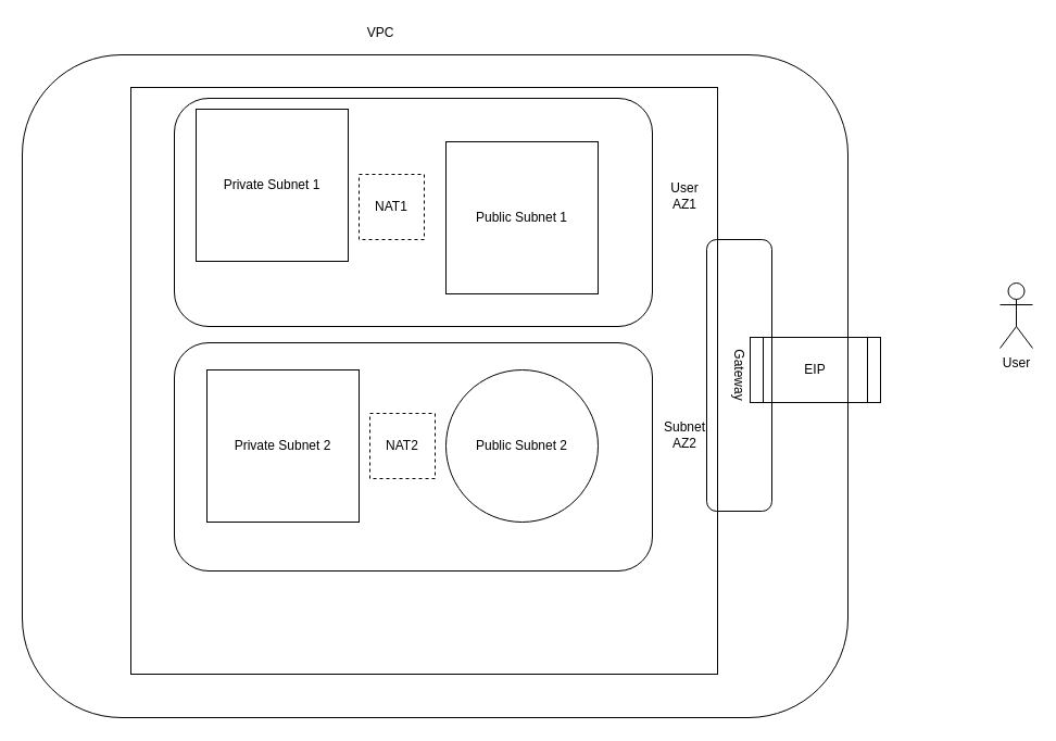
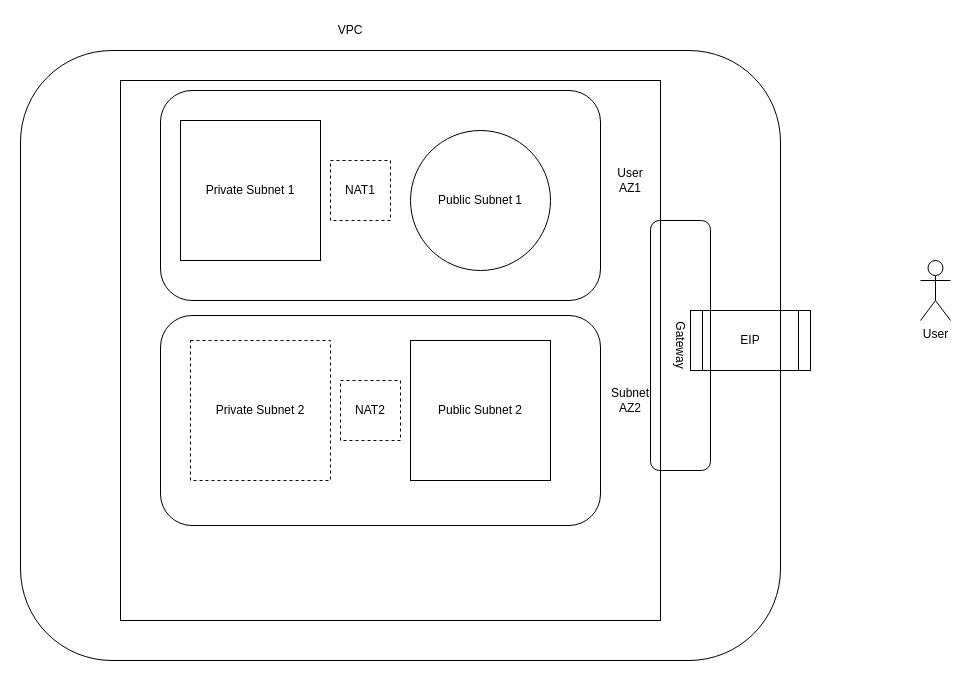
- <mxCell id="5" value="Private Subnet 1" style="whiteSpace=wrap;html=1;aspect=fixed;fillColor=none;" vertex="1" parent="1"><mxGeometry x="180" y="100" width="140" height="140" as="geometry" /></mxCell>
+ <mxCell id="5" value="Private Subnet 1" style="whiteSpace=wrap;html=1;aspect=fixed;fillColor=none;" vertex="1" parent="1"><mxGeometry x="180" y="120" width="140" height="140" as="geometry" /></mxCell>
- <mxCell id="7" value="Public Subnet 1" style="whiteSpace=wrap;html=1;aspect=fixed;fillColor=none;" vertex="1" parent="1"><mxGeometry x="410" y="130" width="140" height="140" as="geometry" /></mxCell>
+ <mxCell id="7" value="Public Subnet 1" style="ellipse;whiteSpace=wrap;html=1;aspect=fixed;fillColor=none;" vertex="1" parent="1"><mxGeometry x="410" y="130" width="140" height="140" as="geometry" /></mxCell>
- <mxCell id="6" value="Private Subnet 2" style="whiteSpace=wrap;html=1;aspect=fixed;fillColor=none;" vertex="1" parent="1"><mxGeometry x="190" y="340" width="140" height="140" as="geometry" /></mxCell>
+ <mxCell id="6" value="Private Subnet 2" style="whiteSpace=wrap;html=1;aspect=fixed;fillColor=none;dashed=1;" vertex="1" parent="1"><mxGeometry x="190" y="340" width="140" height="140" as="geometry" /></mxCell>
- <mxCell id="8" value="Public Subnet 2" style="ellipse;whiteSpace=wrap;html=1;aspect=fixed;fillColor=none;" vertex="1" parent="1"><mxGeometry x="410" y="340" width="140" height="140" as="geometry" /></mxCell>
+ <mxCell id="8" value="Public Subnet 2" style="whiteSpace=wrap;html=1;aspect=fixed;fillColor=none;" vertex="1" parent="1"><mxGeometry x="410" y="340" width="140" height="140" as="geometry" /></mxCell>
